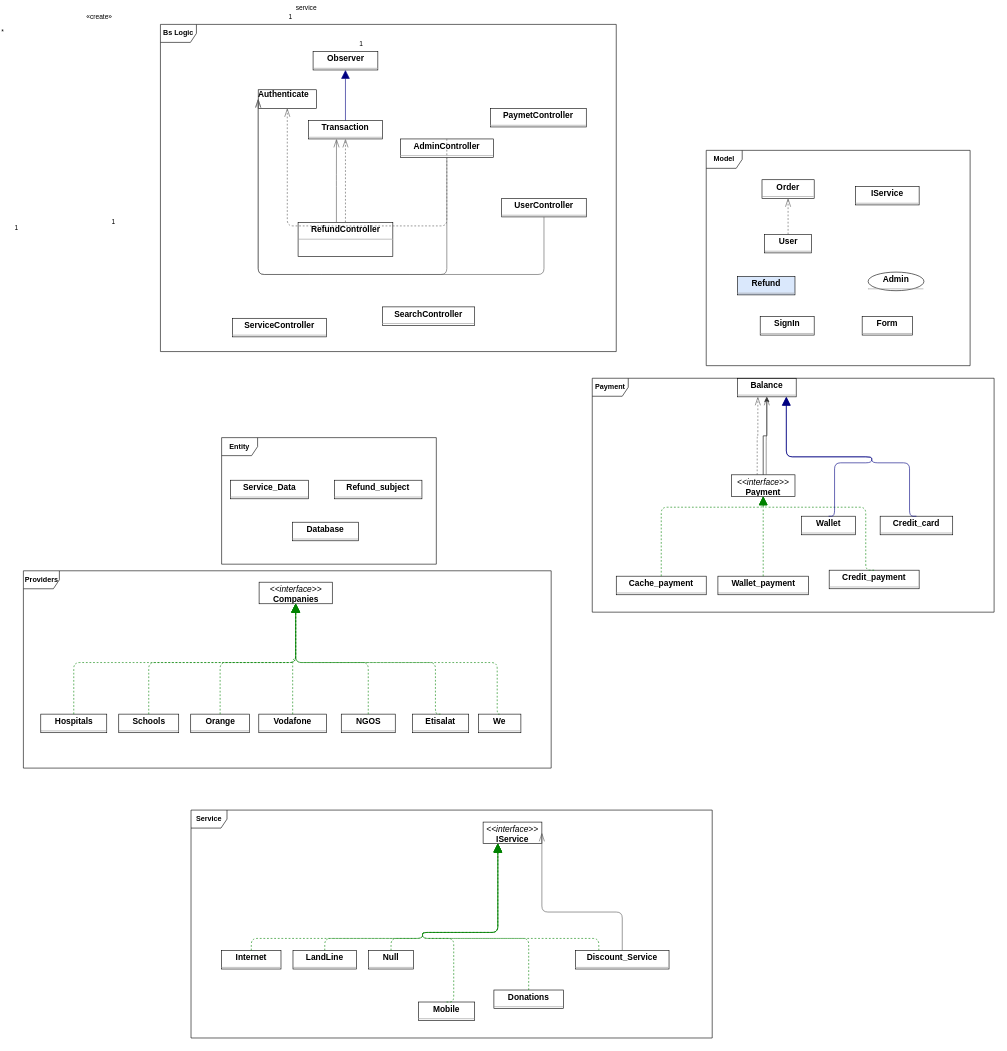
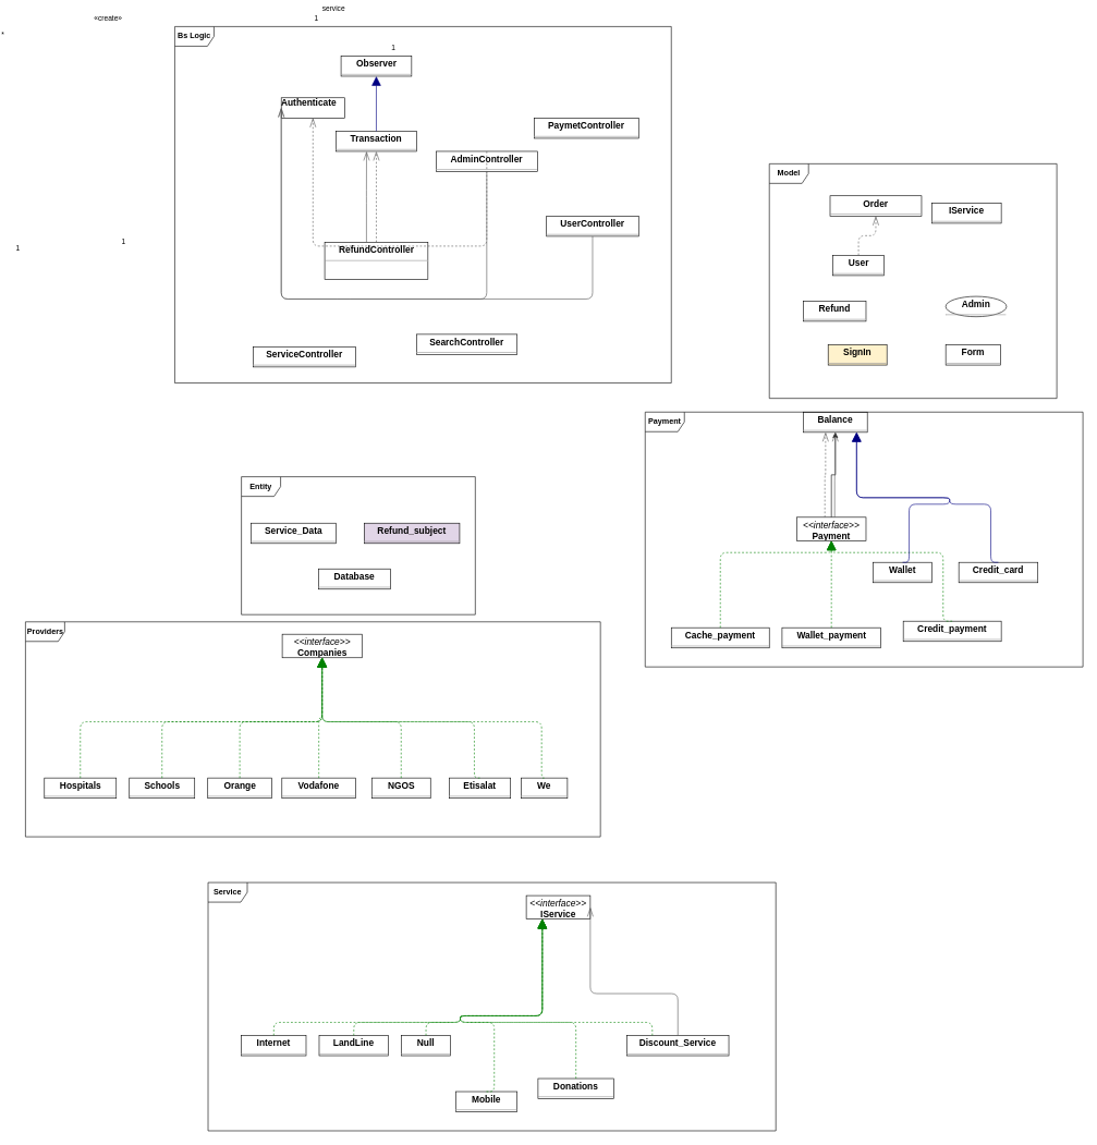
- <mxCell id="28" value="&lt;p style=&quot;margin:0px;margin-top:4px;text-align:center;&quot;&gt;&lt;b&gt;Order&lt;/b&gt;&lt;/p&gt;&lt;hr size=&quot;1&quot;/&gt;" style="verticalAlign=top;align=left;overflow=fill;fontSize=14;fontFamily=Helvetica;html=1;rounded=0;shadow=0;comic=0;labelBackgroundColor=none;strokeWidth=1;" vertex="1" parent="1"><mxGeometry x="1252" y="279" width="87" height="31" as="geometry" /></mxCell>
+ <mxCell id="28" value="&lt;p style=&quot;margin:0px;margin-top:4px;text-align:center;&quot;&gt;&lt;b&gt;Order&lt;/b&gt;&lt;/p&gt;&lt;hr size=&quot;1&quot;/&gt;" style="verticalAlign=top;align=left;overflow=fill;fontSize=14;fontFamily=Helvetica;html=1;rounded=0;shadow=0;comic=0;labelBackgroundColor=none;strokeWidth=1;" vertex="1" parent="1"><mxGeometry x="1252" y="279" width="140" height="31" as="geometry" /></mxCell>
- <mxCell id="29" value="&lt;p style=&quot;margin:0px;margin-top:4px;text-align:center;&quot;&gt;&lt;b&gt;Refund&lt;/b&gt;&lt;/p&gt;&lt;hr size=&quot;1&quot;/&gt;" style="verticalAlign=top;align=left;overflow=fill;fontSize=14;fontFamily=Helvetica;html=1;rounded=0;shadow=0;comic=0;labelBackgroundColor=none;strokeWidth=1;fillColor=#dae8fc;" vertex="1" parent="1"><mxGeometry x="1211" y="440" width="96" height="31" as="geometry" /></mxCell>
+ <mxCell id="29" value="&lt;p style=&quot;margin:0px;margin-top:4px;text-align:center;&quot;&gt;&lt;b&gt;Refund&lt;/b&gt;&lt;/p&gt;&lt;hr size=&quot;1&quot;/&gt;" style="verticalAlign=top;align=left;overflow=fill;fontSize=14;fontFamily=Helvetica;html=1;rounded=0;shadow=0;comic=0;labelBackgroundColor=none;strokeWidth=1;" vertex="1" parent="1"><mxGeometry x="1211" y="440" width="96" height="31" as="geometry" /></mxCell>
- <mxCell id="30" value="&lt;p style=&quot;margin:0px;margin-top:4px;text-align:center;&quot;&gt;&lt;b&gt;SignIn&lt;/b&gt;&lt;/p&gt;&lt;hr size=&quot;1&quot;/&gt;" style="verticalAlign=top;align=left;overflow=fill;fontSize=14;fontFamily=Helvetica;html=1;rounded=0;shadow=0;comic=0;labelBackgroundColor=none;strokeWidth=1;" vertex="1" parent="1"><mxGeometry x="1249" y="507" width="90" height="31" as="geometry" /></mxCell>
+ <mxCell id="30" value="&lt;p style=&quot;margin:0px;margin-top:4px;text-align:center;&quot;&gt;&lt;b&gt;SignIn&lt;/b&gt;&lt;/p&gt;&lt;hr size=&quot;1&quot;/&gt;" style="verticalAlign=top;align=left;overflow=fill;fontSize=14;fontFamily=Helvetica;html=1;rounded=0;shadow=0;comic=0;labelBackgroundColor=none;strokeWidth=1;fillColor=#fff2cc;" vertex="1" parent="1"><mxGeometry x="1249" y="507" width="90" height="31" as="geometry" /></mxCell>
- <mxCell id="27" value="&lt;p style=&quot;margin:0px;margin-top:4px;text-align:center;&quot;&gt;&lt;b&gt;Form&lt;/b&gt;&lt;/p&gt;&lt;hr size=&quot;1&quot;/&gt;" style="verticalAlign=top;align=left;overflow=fill;fontSize=14;fontFamily=Helvetica;html=1;rounded=0;shadow=0;comic=0;labelBackgroundColor=none;strokeWidth=1;" vertex="1" parent="1"><mxGeometry x="1419" y="507" width="84" height="31" as="geometry" /></mxCell>
+ <mxCell id="27" value="&lt;p style=&quot;margin:0px;margin-top:4px;text-align:center;&quot;&gt;&lt;b&gt;Form&lt;/b&gt;&lt;/p&gt;&lt;hr size=&quot;1&quot;/&gt;" style="verticalAlign=top;align=left;overflow=fill;fontSize=14;fontFamily=Helvetica;html=1;rounded=0;shadow=0;comic=0;labelBackgroundColor=none;strokeWidth=1;" vertex="1" parent="1"><mxGeometry x="1429" y="507" width="84" height="31" as="geometry" /></mxCell>
- <mxCell id="22" value="&lt;p style=&quot;margin:0px;margin-top:4px;text-align:center;&quot;&gt;&lt;b&gt;Refund_subject&lt;/b&gt;&lt;/p&gt;&lt;hr size=&quot;1&quot;/&gt;" style="verticalAlign=top;align=left;overflow=fill;fontSize=14;fontFamily=Helvetica;html=1;rounded=0;shadow=0;comic=0;labelBackgroundColor=none;strokeWidth=1;" vertex="1" parent="1"><mxGeometry x="539" y="780" width="146" height="31" as="geometry" /></mxCell>
+ <mxCell id="22" value="&lt;p style=&quot;margin:0px;margin-top:4px;text-align:center;&quot;&gt;&lt;b&gt;Refund_subject&lt;/b&gt;&lt;/p&gt;&lt;hr size=&quot;1&quot;/&gt;" style="verticalAlign=top;align=left;overflow=fill;fontSize=14;fontFamily=Helvetica;html=1;rounded=0;shadow=0;comic=0;labelBackgroundColor=none;strokeWidth=1;fillColor=#e1d5e7;" vertex="1" parent="1"><mxGeometry x="539" y="780" width="146" height="31" as="geometry" /></mxCell>
